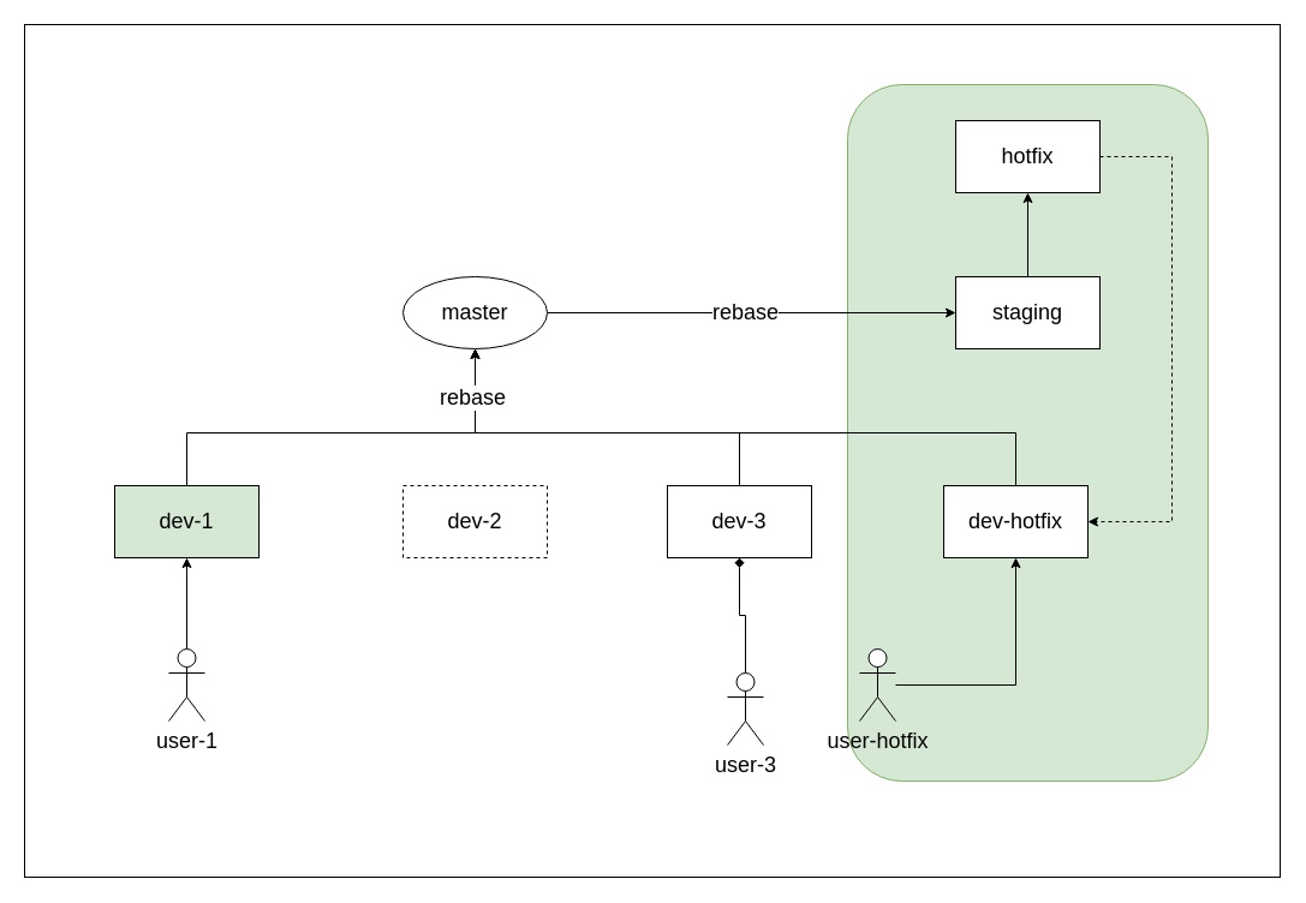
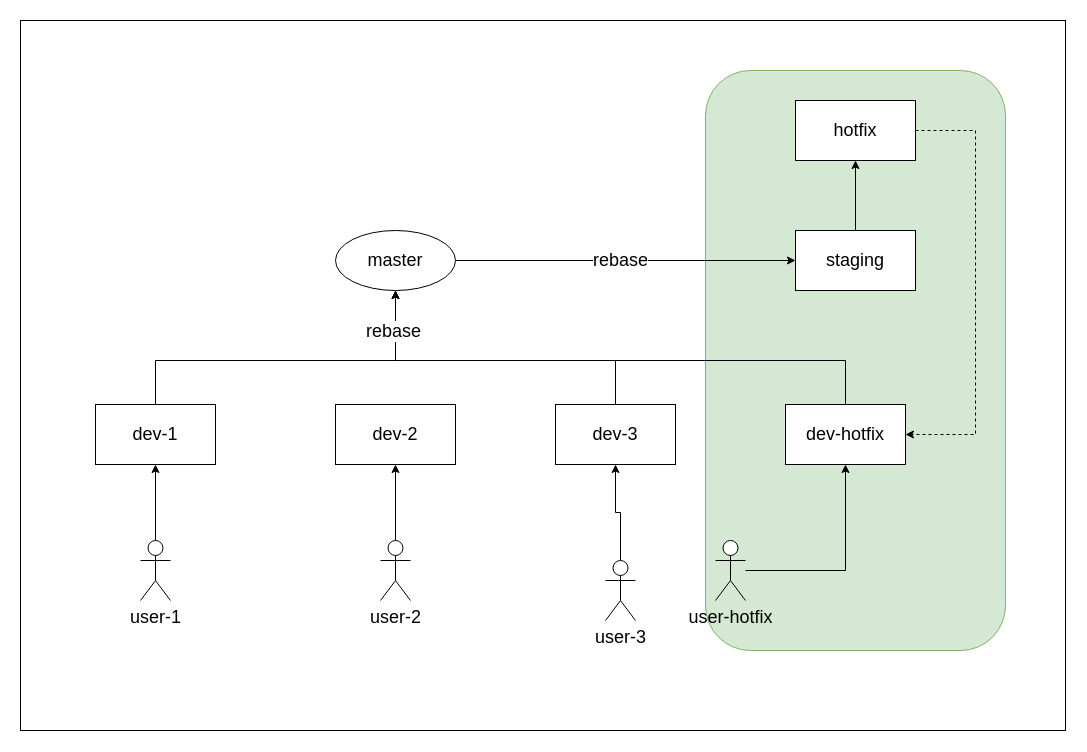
- <mxCell id="8" value="dev-1" style="rounded=0;whiteSpace=wrap;html=1;fontSize=18;fillColor=#d5e8d4;" vertex="1" parent="1"><mxGeometry x="95" y="404" width="120" height="60" as="geometry" /></mxCell>
+ <mxCell id="8" value="dev-1" style="rounded=0;whiteSpace=wrap;html=1;fontSize=18;" vertex="1" parent="1"><mxGeometry x="95" y="404" width="120" height="60" as="geometry" /></mxCell>
- <mxCell id="9" value="dev-2" style="rounded=0;whiteSpace=wrap;html=1;fontSize=18;dashed=1;" vertex="1" parent="1"><mxGeometry x="335" y="404" width="120" height="60" as="geometry" /></mxCell>
+ <mxCell id="9" value="dev-2" style="rounded=0;whiteSpace=wrap;html=1;fontSize=18;" vertex="1" parent="1"><mxGeometry x="335" y="404" width="120" height="60" as="geometry" /></mxCell>
- <mxCell id="14" style="edgeStyle=orthogonalEdgeStyle;rounded=0;orthogonalLoop=1;jettySize=auto;html=1;fontSize=18;endArrow=diamond;" edge="1" parent="1" source="15" target="11"><mxGeometry relative="1" as="geometry" /></mxCell>
+ <mxCell id="14" style="edgeStyle=orthogonalEdgeStyle;rounded=0;orthogonalLoop=1;jettySize=auto;html=1;fontSize=18;" edge="1" parent="1" source="15" target="11"><mxGeometry relative="1" as="geometry" /></mxCell>
+ <mxCell id="16" style="edgeStyle=orthogonalEdgeStyle;rounded=0;orthogonalLoop=1;jettySize=auto;html=1;entryX=0.5;entryY=1;entryDx=0;entryDy=0;fontSize=18;" edge="1" parent="1" source="17" target="9"><mxGeometry relative="1" as="geometry" /></mxCell>
+ <mxCell id="17" value="user-2" style="shape=umlActor;verticalLabelPosition=bottom;verticalAlign=top;html=1;outlineConnect=0;fontSize=18;" vertex="1" parent="1"><mxGeometry x="380" y="540" width="30" height="60" as="geometry" /></mxCell>
